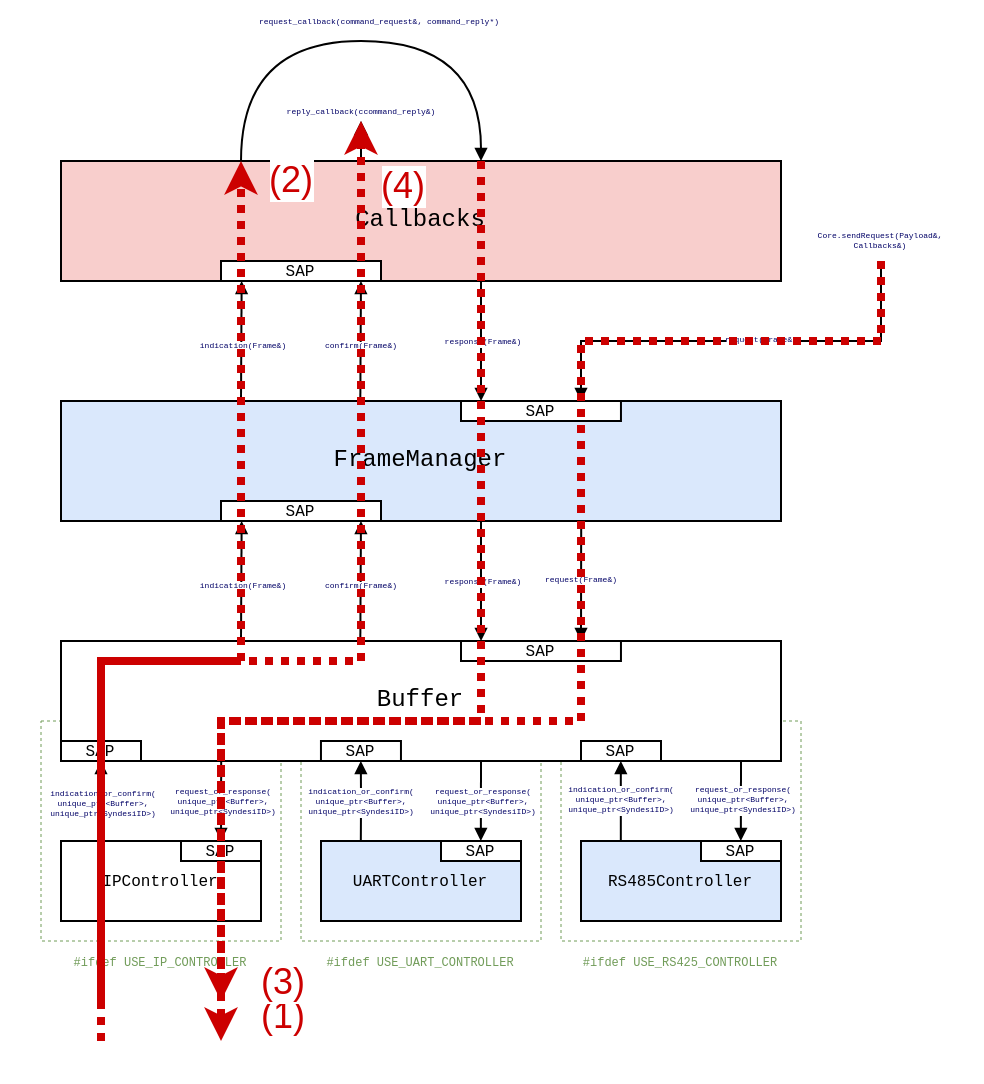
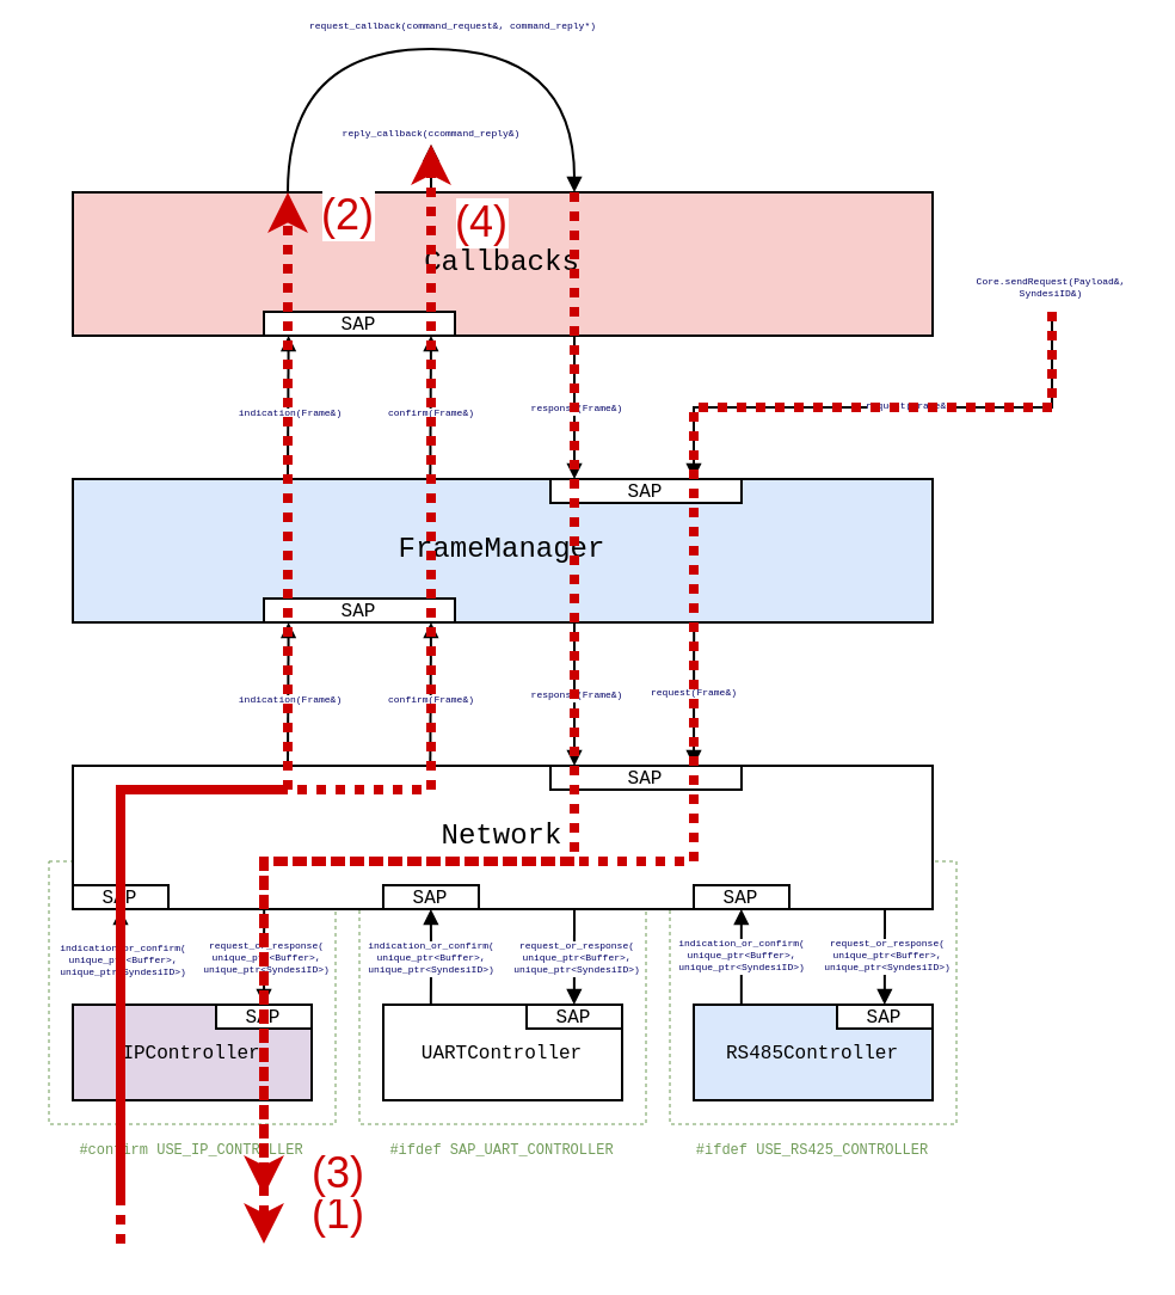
- <mxCell id="49" value="Core.sendRequest(Payload&amp;amp;, Callbacks&amp;amp;)" style="text;html=1;strokeColor=none;fillColor=none;align=center;verticalAlign=middle;whiteSpace=wrap;rounded=0;dashed=1;fontFamily=Courier New;fontSize=4;fontColor=#000066;" vertex="1" parent="1"><mxGeometry x="410" y="110" width="60" height="20" as="geometry" /></mxCell>
+ <mxCell id="49" value="Core.sendRequest(Payload&amp;amp;, SyndesiID&amp;amp;)" style="text;html=1;strokeColor=none;fillColor=none;align=center;verticalAlign=middle;whiteSpace=wrap;rounded=0;dashed=1;fontFamily=Courier New;fontSize=4;fontColor=#000066;" vertex="1" parent="1"><mxGeometry x="410" y="110" width="60" height="20" as="geometry" /></mxCell>
- <mxCell id="7" value="Buffer" style="rounded=0;whiteSpace=wrap;html=1;connectable=0;fontFamily=Courier New;" vertex="1" parent="1"><mxGeometry x="30" y="320" width="360" height="60" as="geometry" /></mxCell>
+ <mxCell id="7" value="Network" style="rounded=0;whiteSpace=wrap;html=1;connectable=0;fontFamily=Courier New;" vertex="1" parent="1"><mxGeometry x="30" y="320" width="360" height="60" as="geometry" /></mxCell>
- <mxCell id="8" value="IPController" style="rounded=0;whiteSpace=wrap;html=1;fontFamily=Courier New;fontSize=8;connectable=0;" vertex="1" parent="1"><mxGeometry x="30" y="420" width="100" height="40" as="geometry" /></mxCell>
+ <mxCell id="8" value="IPController" style="rounded=0;whiteSpace=wrap;html=1;fontFamily=Courier New;fontSize=8;connectable=0;fillColor=#e1d5e7;" vertex="1" parent="1"><mxGeometry x="30" y="420" width="100" height="40" as="geometry" /></mxCell>
- <mxCell id="10" value="UARTController" style="rounded=0;whiteSpace=wrap;html=1;fontFamily=Courier New;fontSize=8;connectable=0;fillColor=#dae8fc;" vertex="1" parent="1"><mxGeometry x="160" y="420" width="100" height="40" as="geometry" /></mxCell>
+ <mxCell id="10" value="UARTController" style="rounded=0;whiteSpace=wrap;html=1;fontFamily=Courier New;fontSize=8;connectable=0;" vertex="1" parent="1"><mxGeometry x="160" y="420" width="100" height="40" as="geometry" /></mxCell>
- <mxCell id="2" value="#ifdef USE_IP_CONTROLLER" style="rounded=0;whiteSpace=wrap;html=1;fontFamily=Courier New;fontSize=6;fillColor=none;strokeWidth=0.5;strokeColor=#719C59;dashed=1;verticalAlign=bottom;spacing=-15;fontColor=#719C59;" vertex="1" parent="1"><mxGeometry x="20" y="360" width="120" height="110" as="geometry" /></mxCell>
+ <mxCell id="2" value="#confirm USE_IP_CONTROLLER" style="rounded=0;whiteSpace=wrap;html=1;fontFamily=Courier New;fontSize=6;fillColor=none;strokeWidth=0.5;strokeColor=#719C59;dashed=1;verticalAlign=bottom;spacing=-15;fontColor=#719C59;" vertex="1" parent="1"><mxGeometry x="20" y="360" width="120" height="110" as="geometry" /></mxCell>
- <mxCell id="4" value="#ifdef USE_UART_CONTROLLER" style="rounded=0;whiteSpace=wrap;html=1;fontFamily=Courier New;fontSize=6;fillColor=none;strokeWidth=0.5;strokeColor=#719C59;dashed=1;verticalAlign=bottom;spacing=-15;fontColor=#719C59;" vertex="1" parent="1"><mxGeometry x="150" y="360" width="120" height="110" as="geometry" /></mxCell>
+ <mxCell id="4" value="#ifdef SAP_UART_CONTROLLER" style="rounded=0;whiteSpace=wrap;html=1;fontFamily=Courier New;fontSize=6;fillColor=none;strokeWidth=0.5;strokeColor=#719C59;dashed=1;verticalAlign=bottom;spacing=-15;fontColor=#719C59;" vertex="1" parent="1"><mxGeometry x="150" y="360" width="120" height="110" as="geometry" /></mxCell>
